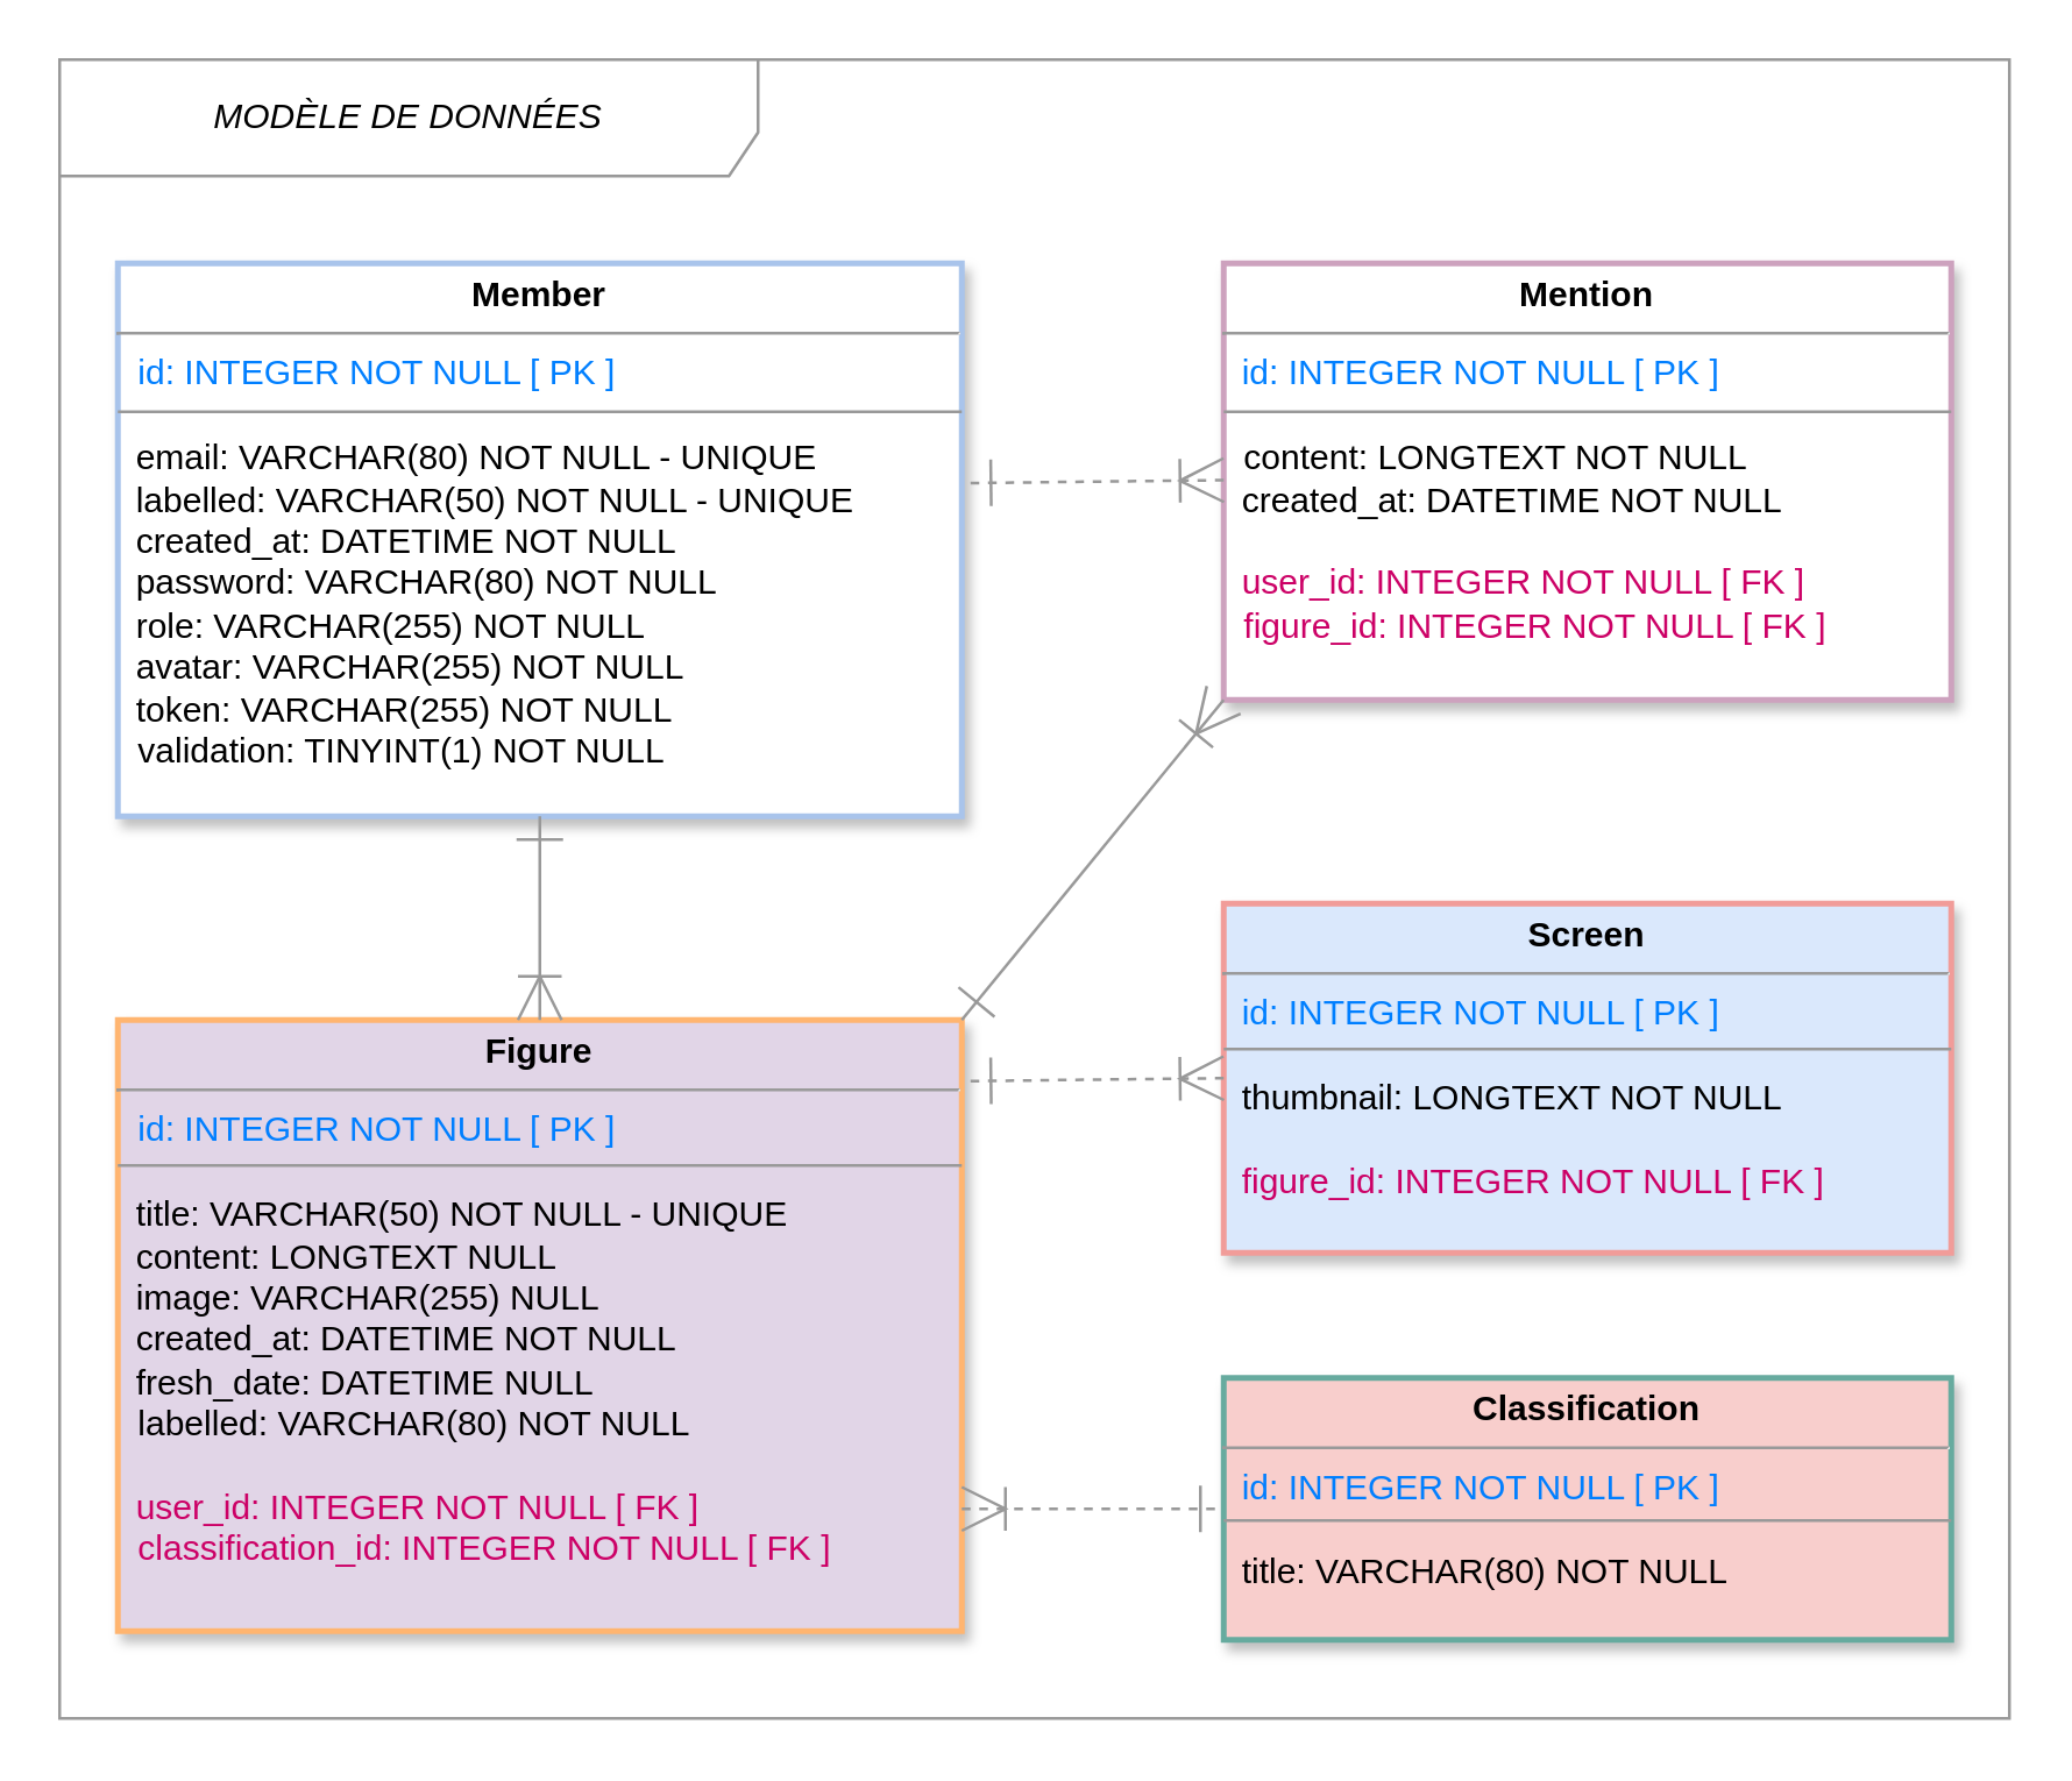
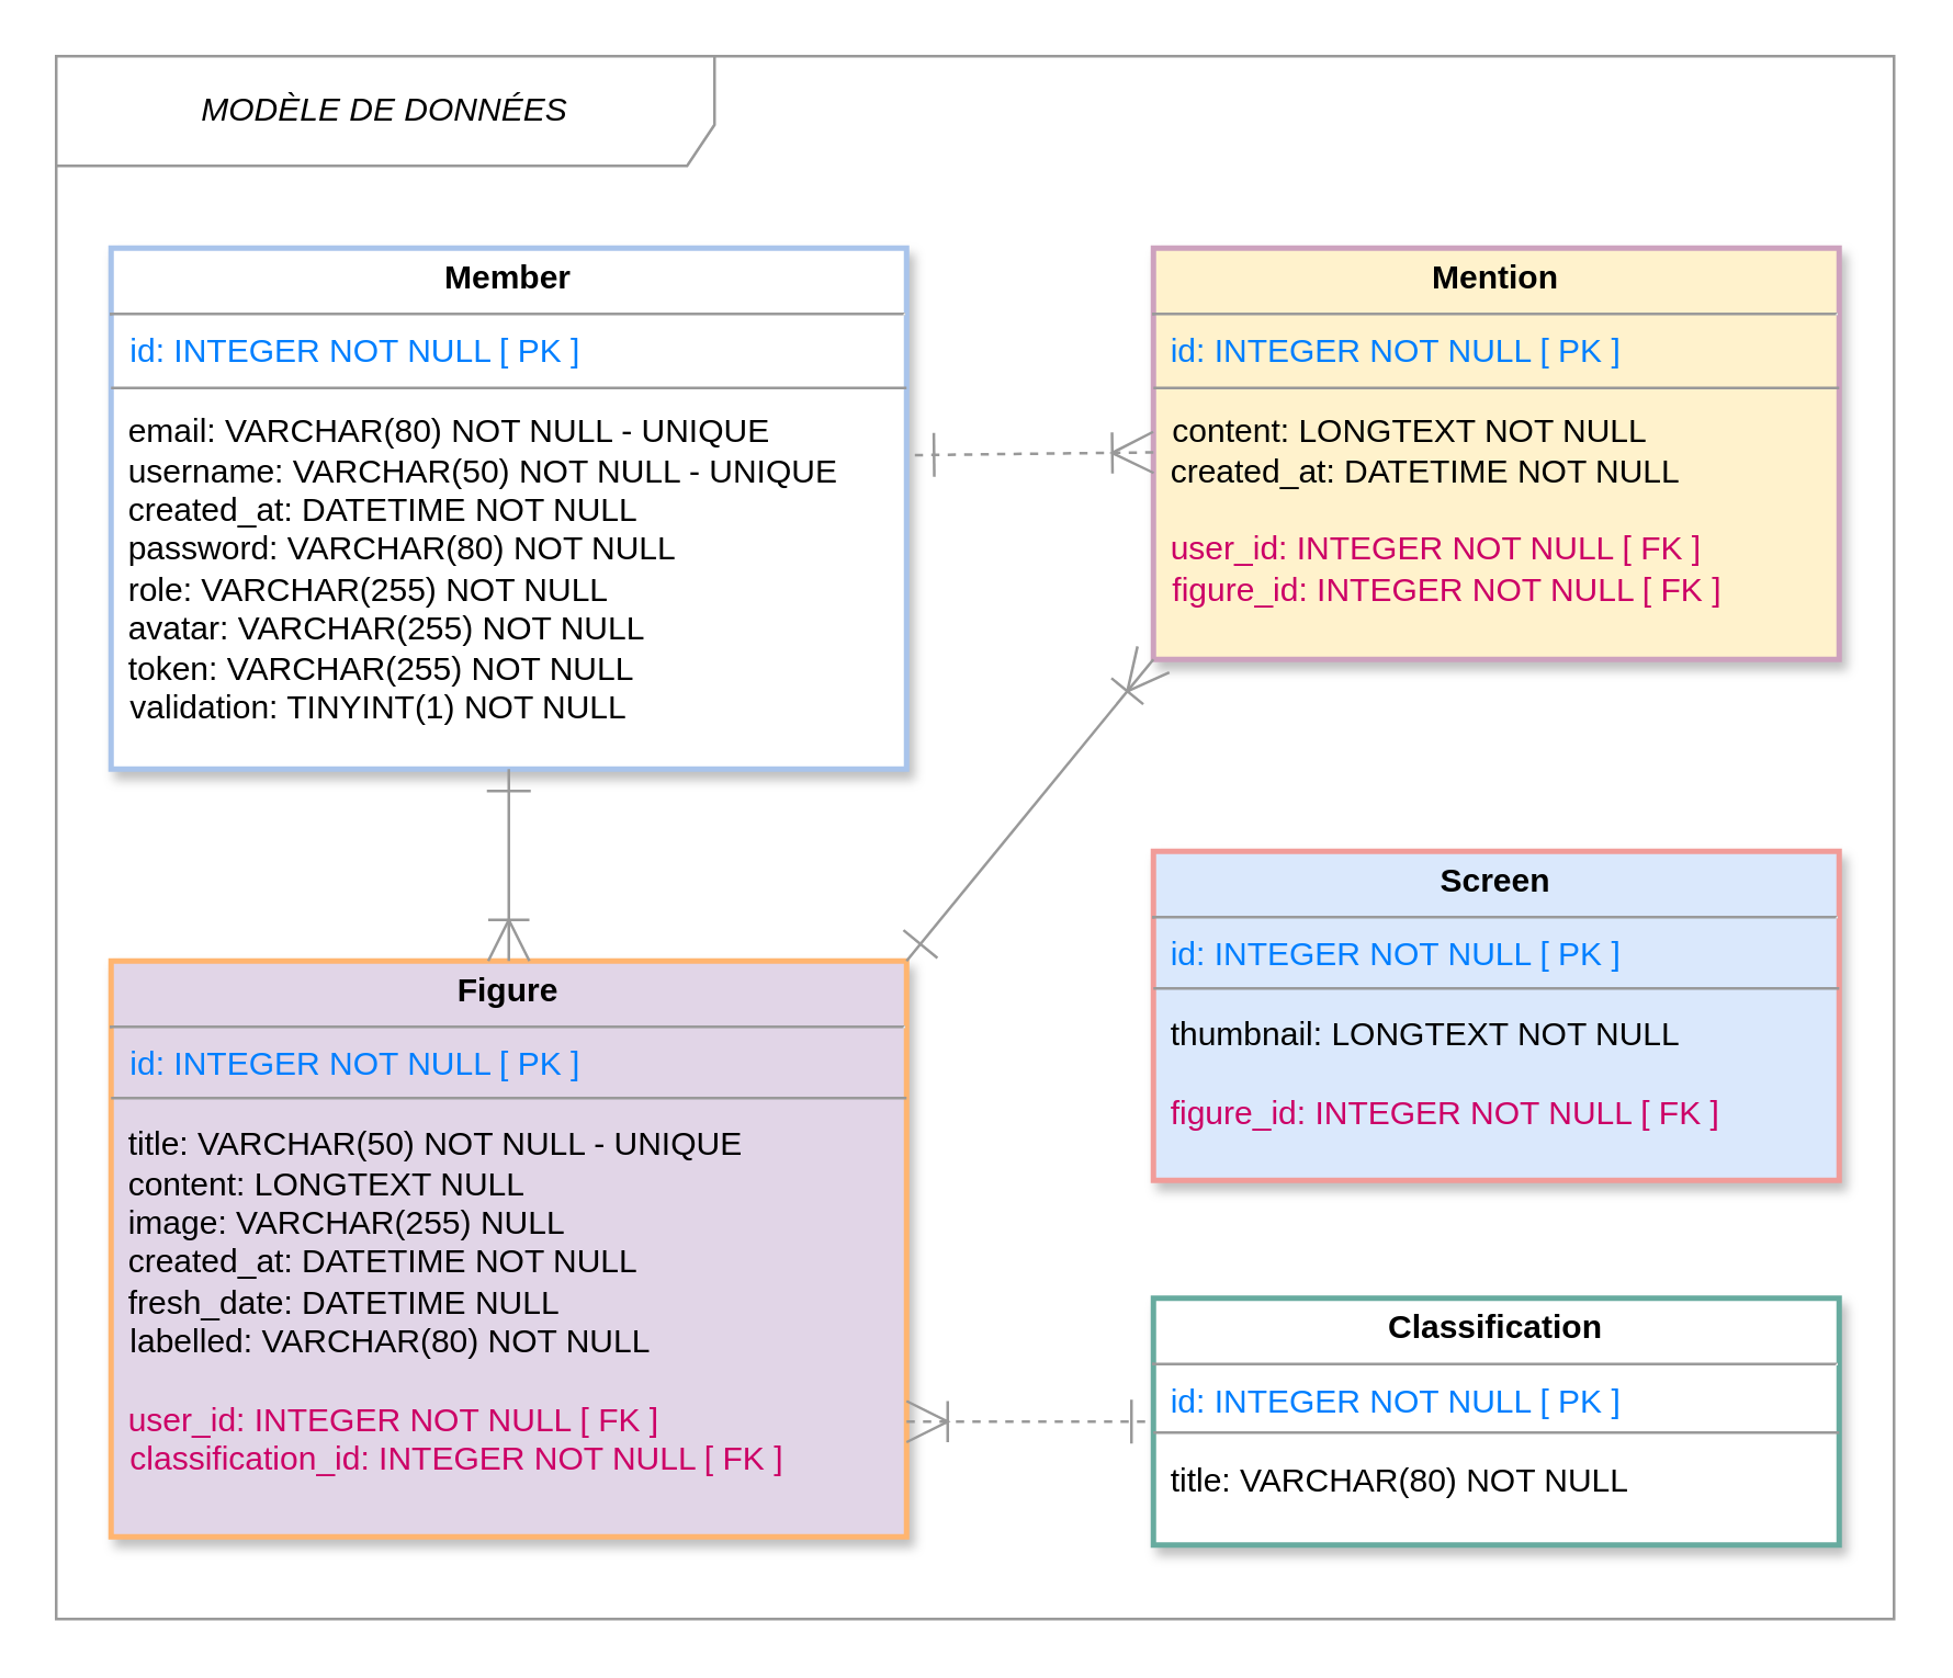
- <mxCell id="4" value="&lt;p style=&quot;margin: 0px ; margin-top: 4px ; text-align: center&quot;&gt;&lt;b&gt;Member&lt;/b&gt;&lt;/p&gt;&lt;hr size=&quot;1&quot;&gt;&lt;p style=&quot;margin: 0px ; margin-left: 4px&quot;&gt;&lt;span style=&quot;color: rgb(0 , 127 , 255)&quot;&gt;&amp;nbsp;id: INTEGER NOT NULL [ PK ]&lt;/span&gt;&lt;/p&gt;&lt;p style=&quot;margin: 0px ; margin-left: 4px&quot;&gt;&lt;br&gt;&lt;/p&gt;&amp;nbsp; email: VARCHAR(80) NOT NULL - UNIQUE&lt;span&gt;&amp;nbsp;&lt;/span&gt;&lt;br&gt;&amp;nbsp; labelled: VARCHAR(50) NOT NULL - UNIQUE&lt;br&gt;&amp;nbsp; created_at: DATETIME NOT NULL&lt;br&gt;&amp;nbsp; password: VARCHAR(80) NOT NULL&lt;br&gt;&amp;nbsp; role: VARCHAR(255) NOT NULL&lt;span&gt;&amp;nbsp;&lt;/span&gt;&lt;br&gt;&amp;nbsp; avatar: VARCHAR(255) NOT NULL&lt;span&gt;&amp;nbsp;&lt;/span&gt;&lt;br&gt;&amp;nbsp; token: VARCHAR(255) NOT NULL&lt;p style=&quot;margin: 0px 0px 0px 4px&quot;&gt;&amp;nbsp;validation: TINYINT(1) NOT NULL&lt;/p&gt;&lt;p style=&quot;margin: 0px 0px 0px 4px&quot;&gt;&lt;br&gt;&lt;/p&gt;&amp;nbsp;" style="verticalAlign=top;align=left;overflow=fill;fontSize=12;fontFamily=Helvetica;html=1;gradientDirection=north;strokeWidth=2;rounded=0;shadow=1;strokeColor=#A9C4EB;" parent="1" vertex="1"><mxGeometry x="40" y="90" width="290" height="190" as="geometry" /></mxCell>
+ <mxCell id="4" value="&lt;p style=&quot;margin: 0px ; margin-top: 4px ; text-align: center&quot;&gt;&lt;b&gt;Member&lt;/b&gt;&lt;/p&gt;&lt;hr size=&quot;1&quot;&gt;&lt;p style=&quot;margin: 0px ; margin-left: 4px&quot;&gt;&lt;span style=&quot;color: rgb(0 , 127 , 255)&quot;&gt;&amp;nbsp;id: INTEGER NOT NULL [ PK ]&lt;/span&gt;&lt;/p&gt;&lt;p style=&quot;margin: 0px ; margin-left: 4px&quot;&gt;&lt;br&gt;&lt;/p&gt;&amp;nbsp; email: VARCHAR(80) NOT NULL - UNIQUE&lt;span&gt;&amp;nbsp;&lt;/span&gt;&lt;br&gt;&amp;nbsp; username: VARCHAR(50) NOT NULL - UNIQUE&lt;br&gt;&amp;nbsp; created_at: DATETIME NOT NULL&lt;br&gt;&amp;nbsp; password: VARCHAR(80) NOT NULL&lt;br&gt;&amp;nbsp; role: VARCHAR(255) NOT NULL&lt;span&gt;&amp;nbsp;&lt;/span&gt;&lt;br&gt;&amp;nbsp; avatar: VARCHAR(255) NOT NULL&lt;span&gt;&amp;nbsp;&lt;/span&gt;&lt;br&gt;&amp;nbsp; token: VARCHAR(255) NOT NULL&lt;p style=&quot;margin: 0px 0px 0px 4px&quot;&gt;&amp;nbsp;validation: TINYINT(1) NOT NULL&lt;/p&gt;&lt;p style=&quot;margin: 0px 0px 0px 4px&quot;&gt;&lt;br&gt;&lt;/p&gt;&amp;nbsp;" style="verticalAlign=top;align=left;overflow=fill;fontSize=12;fontFamily=Helvetica;html=1;gradientDirection=north;strokeWidth=2;rounded=0;shadow=1;strokeColor=#A9C4EB;" parent="1" vertex="1"><mxGeometry x="40" y="90" width="290" height="190" as="geometry" /></mxCell>
- <mxCell id="5" value="&lt;p style=&quot;margin: 0px ; margin-top: 4px ; text-align: center&quot;&gt;&lt;b&gt;Mention&lt;/b&gt;&lt;/p&gt;&lt;hr size=&quot;1&quot;&gt;&lt;span style=&quot;color: rgb(0 , 127 , 255)&quot;&gt;&amp;nbsp; id: INTEGER NOT NULL [ PK ]&lt;/span&gt;&lt;br style=&quot;color: rgb(0 , 127 , 255)&quot;&gt;&lt;p style=&quot;margin: 0px ; margin-left: 4px&quot;&gt;&lt;font color=&quot;#007fff&quot;&gt;&amp;nbsp;&lt;/font&gt;&lt;br&gt;&lt;/p&gt;&lt;p style=&quot;margin: 0px ; margin-left: 4px&quot;&gt;&lt;span&gt;&amp;nbsp;content: LONGTEXT NOT NULL&lt;/span&gt;&lt;span&gt;&amp;nbsp;&lt;/span&gt;&lt;/p&gt;&amp;nbsp; created_at: DATETIME NOT NULL&lt;p style=&quot;margin: 0px ; margin-left: 4px&quot;&gt;&lt;br&gt;&lt;/p&gt;&lt;span style=&quot;color: rgb(204 , 0 , 102)&quot;&gt;&amp;nbsp; user_id:&amp;nbsp;&lt;/span&gt;&lt;span style=&quot;color: rgb(204 , 0 , 102)&quot;&gt;INTEGER NOT NULL [ FK ]&lt;/span&gt;&lt;p style=&quot;margin: 0px ; margin-left: 4px&quot;&gt;&lt;span style=&quot;color: rgb(204 , 0 , 102)&quot;&gt;&amp;nbsp;figure_id:&amp;nbsp;&lt;/span&gt;&lt;span style=&quot;color: rgb(204 , 0 , 102)&quot;&gt;INTEGER NOT NULL [ FK ]&lt;/span&gt;&lt;font color=&quot;#007FFF&quot;&gt;&lt;br&gt;&lt;/font&gt;&lt;/p&gt;" style="verticalAlign=top;align=left;overflow=fill;fontSize=12;fontFamily=Helvetica;html=1;fillColor=#FFFFFF;strokeWidth=2;shadow=1;strokeColor=#CDA2BE;" parent="1" vertex="1"><mxGeometry x="420" y="90" width="250" height="150" as="geometry" /></mxCell>
+ <mxCell id="5" value="&lt;p style=&quot;margin: 0px ; margin-top: 4px ; text-align: center&quot;&gt;&lt;b&gt;Mention&lt;/b&gt;&lt;/p&gt;&lt;hr size=&quot;1&quot;&gt;&lt;span style=&quot;color: rgb(0 , 127 , 255)&quot;&gt;&amp;nbsp; id: INTEGER NOT NULL [ PK ]&lt;/span&gt;&lt;br style=&quot;color: rgb(0 , 127 , 255)&quot;&gt;&lt;p style=&quot;margin: 0px ; margin-left: 4px&quot;&gt;&lt;font color=&quot;#007fff&quot;&gt;&amp;nbsp;&lt;/font&gt;&lt;br&gt;&lt;/p&gt;&lt;p style=&quot;margin: 0px ; margin-left: 4px&quot;&gt;&lt;span&gt;&amp;nbsp;content: LONGTEXT NOT NULL&lt;/span&gt;&lt;span&gt;&amp;nbsp;&lt;/span&gt;&lt;/p&gt;&amp;nbsp; created_at: DATETIME NOT NULL&lt;p style=&quot;margin: 0px ; margin-left: 4px&quot;&gt;&lt;br&gt;&lt;/p&gt;&lt;span style=&quot;color: rgb(204 , 0 , 102)&quot;&gt;&amp;nbsp; user_id:&amp;nbsp;&lt;/span&gt;&lt;span style=&quot;color: rgb(204 , 0 , 102)&quot;&gt;INTEGER NOT NULL [ FK ]&lt;/span&gt;&lt;p style=&quot;margin: 0px ; margin-left: 4px&quot;&gt;&lt;span style=&quot;color: rgb(204 , 0 , 102)&quot;&gt;&amp;nbsp;figure_id:&amp;nbsp;&lt;/span&gt;&lt;span style=&quot;color: rgb(204 , 0 , 102)&quot;&gt;INTEGER NOT NULL [ FK ]&lt;/span&gt;&lt;font color=&quot;#007FFF&quot;&gt;&lt;br&gt;&lt;/font&gt;&lt;/p&gt;" style="verticalAlign=top;align=left;overflow=fill;fontSize=12;fontFamily=Helvetica;html=1;fillColor=#fff2cc;strokeWidth=2;shadow=1;strokeColor=#CDA2BE;" parent="1" vertex="1"><mxGeometry x="420" y="90" width="250" height="150" as="geometry" /></mxCell>
- <mxCell id="15" value="" style="endArrow=ERone;dashed=1;html=1;entryX=1.007;entryY=0.1;entryDx=0;entryDy=0;exitX=0;exitY=0.5;exitDx=0;exitDy=0;startArrow=ERoneToMany;startFill=0;startSize=13;endFill=0;endSize=14;entryPerimeter=0;strokeColor=#999999;" parent="1" source="7" target="3" edge="1"><mxGeometry width="50" height="50" relative="1" as="geometry"><mxPoint x="205" y="370" as="sourcePoint" /><mxPoint x="205" y="300" as="targetPoint" /><Array as="points" /></mxGeometry></mxCell>
- <mxCell id="6" value="&lt;p style=&quot;margin: 0px ; margin-top: 4px ; text-align: center&quot;&gt;&lt;b&gt;Classification&lt;/b&gt;&lt;/p&gt;&lt;hr size=&quot;1&quot;&gt;&lt;span style=&quot;color: rgb(0 , 127 , 255)&quot;&gt;&amp;nbsp; id: INTEGER NOT NULL [ PK ]&lt;/span&gt;&lt;br style=&quot;color: rgb(0 , 127 , 255)&quot;&gt;&lt;p style=&quot;margin: 0px ; margin-left: 4px&quot;&gt;&lt;font color=&quot;#007fff&quot;&gt;&amp;nbsp;&lt;/font&gt;&lt;/p&gt;&amp;nbsp; title: VARCHAR(80) NOT NULL&lt;p style=&quot;margin: 0px ; margin-left: 4px&quot;&gt;&lt;br&gt;&lt;/p&gt;&lt;p style=&quot;margin: 0px ; margin-left: 4px&quot;&gt;&lt;span&gt;&amp;nbsp;&lt;/span&gt;&lt;/p&gt;&lt;p style=&quot;margin: 0px ; margin-left: 4px&quot;&gt;&lt;font color=&quot;#007FFF&quot;&gt;&lt;br&gt;&lt;/font&gt;&lt;/p&gt;" style="verticalAlign=top;align=left;overflow=fill;fontSize=12;fontFamily=Helvetica;html=1;fillColor=#f8cecc;strokeWidth=2;shadow=1;strokeColor=#67AB9F;" parent="1" vertex="1"><mxGeometry x="420" y="473" width="250" height="90" as="geometry" /></mxCell>
+ <mxCell id="6" value="&lt;p style=&quot;margin: 0px ; margin-top: 4px ; text-align: center&quot;&gt;&lt;b&gt;Classification&lt;/b&gt;&lt;/p&gt;&lt;hr size=&quot;1&quot;&gt;&lt;span style=&quot;color: rgb(0 , 127 , 255)&quot;&gt;&amp;nbsp; id: INTEGER NOT NULL [ PK ]&lt;/span&gt;&lt;br style=&quot;color: rgb(0 , 127 , 255)&quot;&gt;&lt;p style=&quot;margin: 0px ; margin-left: 4px&quot;&gt;&lt;font color=&quot;#007fff&quot;&gt;&amp;nbsp;&lt;/font&gt;&lt;/p&gt;&amp;nbsp; title: VARCHAR(80) NOT NULL&lt;p style=&quot;margin: 0px ; margin-left: 4px&quot;&gt;&lt;br&gt;&lt;/p&gt;&lt;p style=&quot;margin: 0px ; margin-left: 4px&quot;&gt;&lt;span&gt;&amp;nbsp;&lt;/span&gt;&lt;/p&gt;&lt;p style=&quot;margin: 0px ; margin-left: 4px&quot;&gt;&lt;font color=&quot;#007FFF&quot;&gt;&lt;br&gt;&lt;/font&gt;&lt;/p&gt;" style="verticalAlign=top;align=left;overflow=fill;fontSize=12;fontFamily=Helvetica;html=1;fillColor=#FFFFFF;strokeWidth=2;shadow=1;strokeColor=#67AB9F;" parent="1" vertex="1"><mxGeometry x="420" y="473" width="250" height="90" as="geometry" /></mxCell>
